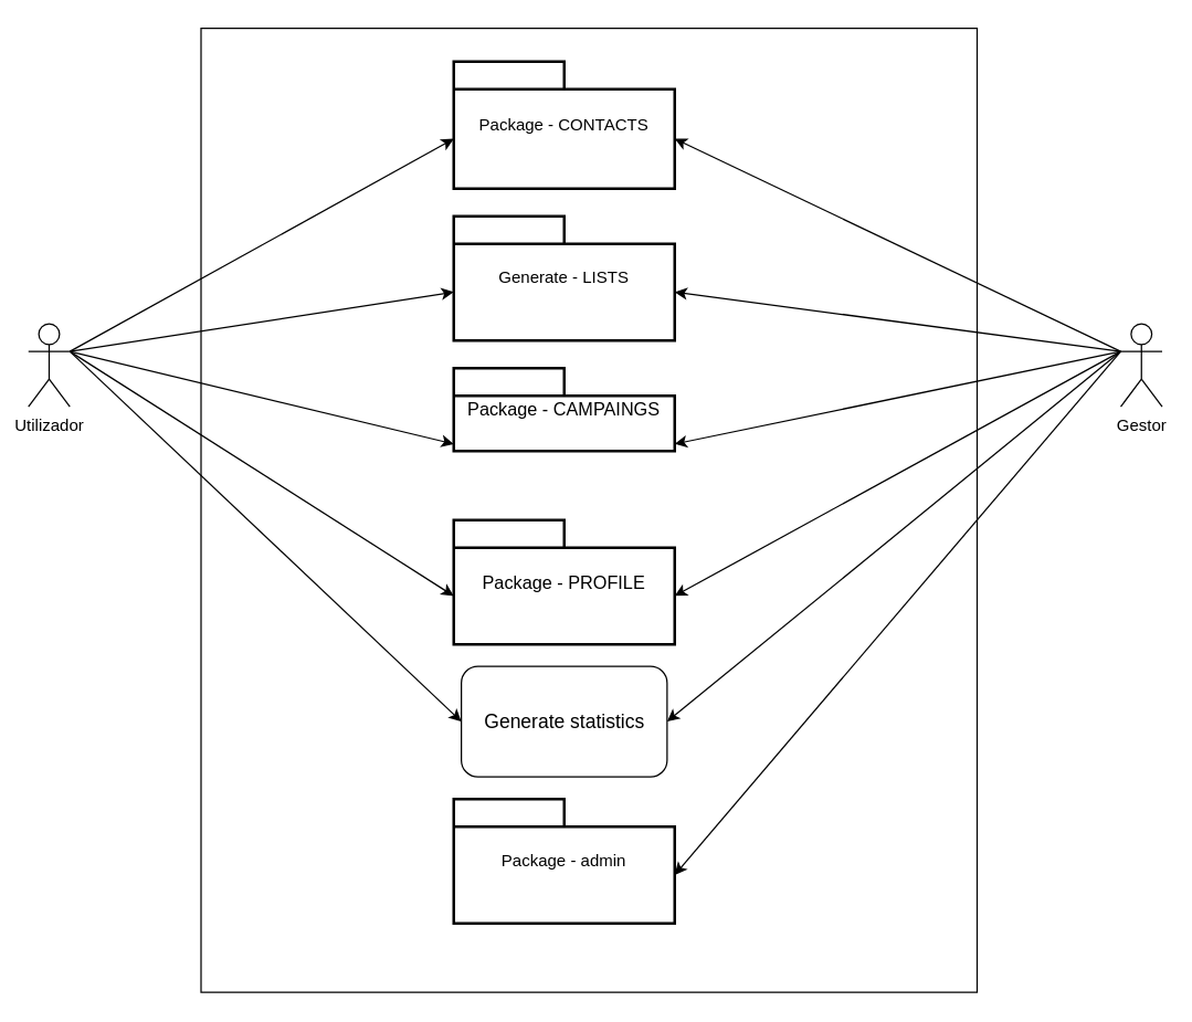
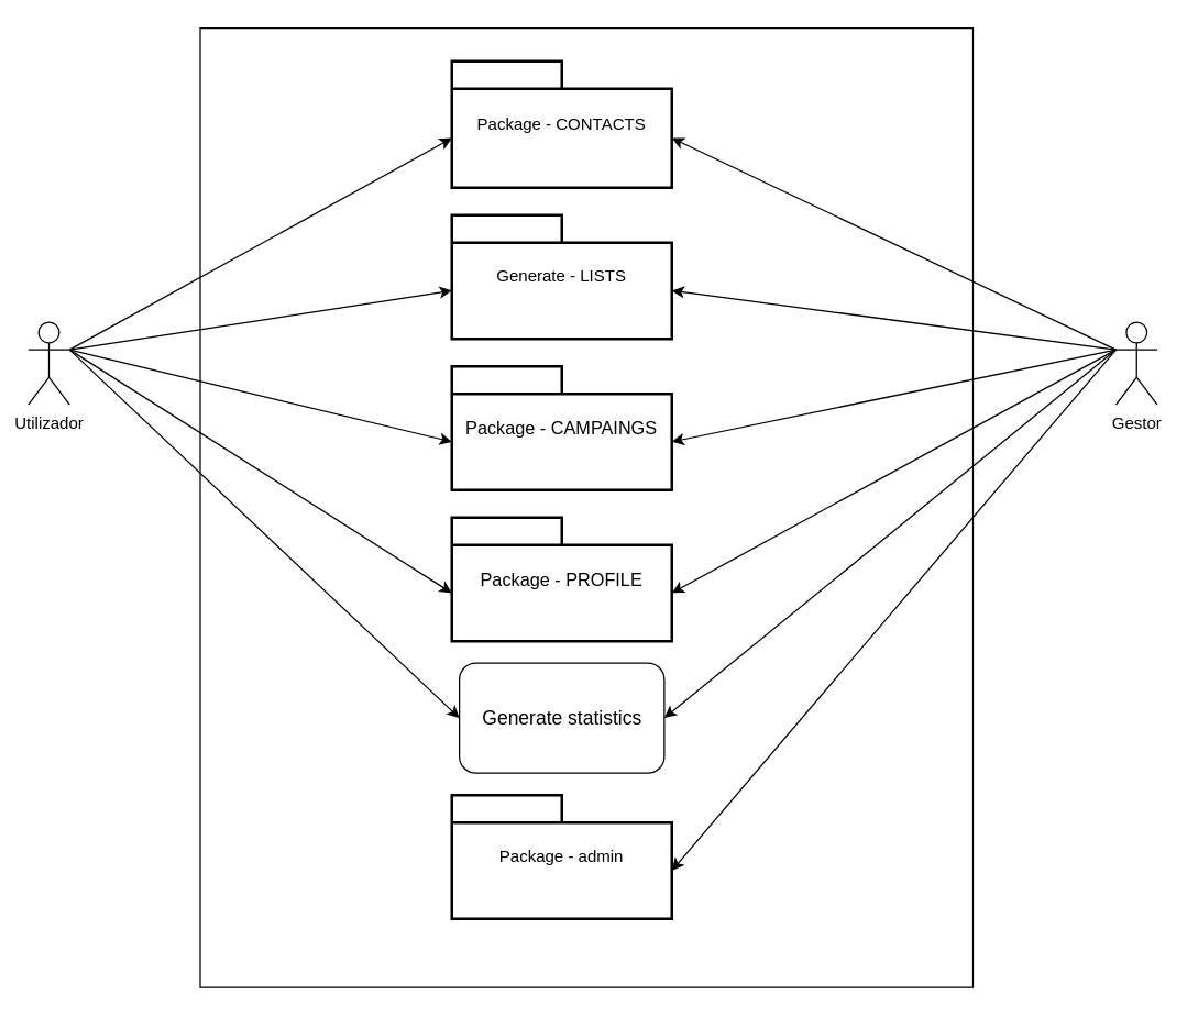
- <mxCell id="18" value="&lt;font style=&quot;font-size: 13px;&quot;&gt;Package - CAMPAINGS&lt;/font&gt;" style="shape=folder;tabWidth=80;tabHeight=20;tabPosition=left;strokeWidth=2;html=1;whiteSpace=wrap;align=center;" parent="1" vertex="1"><mxGeometry x="328" y="266" width="160" height="60" as="geometry" /></mxCell>
+ <mxCell id="18" value="&lt;font style=&quot;font-size: 13px;&quot;&gt;Package - CAMPAINGS&lt;/font&gt;" style="shape=folder;tabWidth=80;tabHeight=20;tabPosition=left;strokeWidth=2;html=1;whiteSpace=wrap;align=center;" parent="1" vertex="1"><mxGeometry x="328" y="266" width="160" height="90" as="geometry" /></mxCell>
